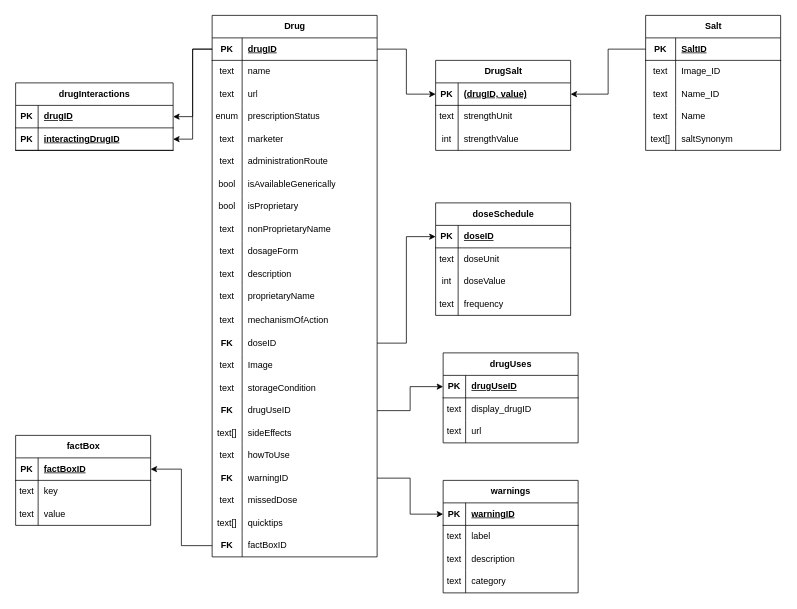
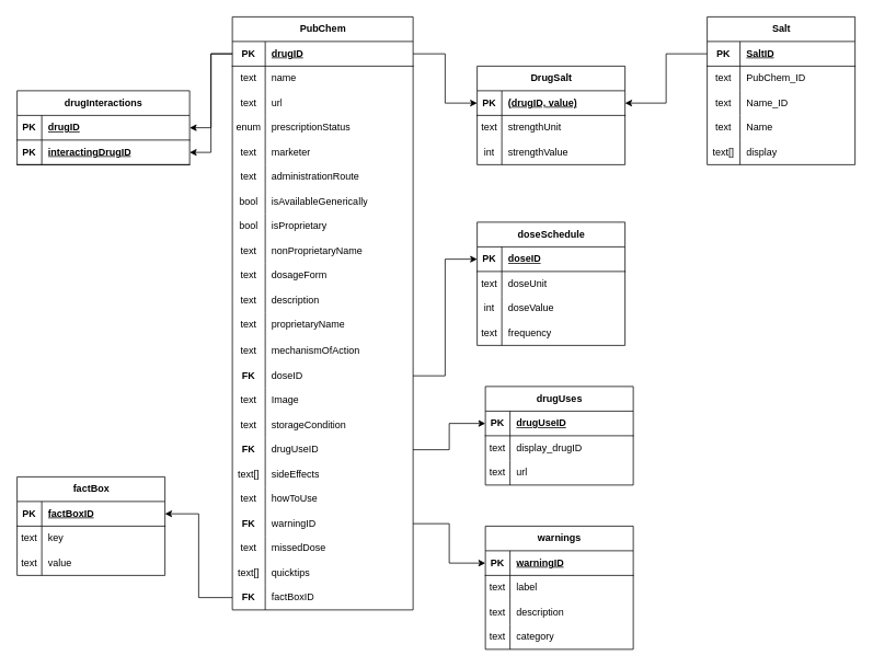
- <mxCell id="2" value="Drug" style="shape=table;startSize=30;container=1;collapsible=1;childLayout=tableLayout;fixedRows=1;rowLines=0;fontStyle=1;align=center;resizeLast=1;html=1;fontColor=default;" parent="1" vertex="1"><mxGeometry x="282" y="20" width="220" height="722" as="geometry" /></mxCell>
+ <mxCell id="2" value="PubChem" style="shape=table;startSize=30;container=1;collapsible=1;childLayout=tableLayout;fixedRows=1;rowLines=0;fontStyle=1;align=center;resizeLast=1;html=1;fontColor=default;" parent="1" vertex="1"><mxGeometry x="282" y="20" width="220" height="722" as="geometry" /></mxCell>
- <mxCell id="78" value="Image_ID" style="shape=partialRectangle;connectable=0;fillColor=none;top=0;left=0;bottom=0;right=0;align=left;spacingLeft=6;overflow=hidden;whiteSpace=wrap;html=1;" parent="76" vertex="1"><mxGeometry x="40" width="140" height="30" as="geometry"><mxRectangle width="140" height="30" as="alternateBounds" /></mxGeometry></mxCell>
+ <mxCell id="78" value="PubChem_ID" style="shape=partialRectangle;connectable=0;fillColor=none;top=0;left=0;bottom=0;right=0;align=left;spacingLeft=6;overflow=hidden;whiteSpace=wrap;html=1;" parent="76" vertex="1"><mxGeometry x="40" width="140" height="30" as="geometry"><mxRectangle width="140" height="30" as="alternateBounds" /></mxGeometry></mxCell>
- <mxCell id="87" value="saltSynonym" style="shape=partialRectangle;connectable=0;fillColor=none;top=0;left=0;bottom=0;right=0;align=left;spacingLeft=6;overflow=hidden;whiteSpace=wrap;html=1;" parent="85" vertex="1"><mxGeometry x="40" width="140" height="30" as="geometry"><mxRectangle width="140" height="30" as="alternateBounds" /></mxGeometry></mxCell>
+ <mxCell id="87" value="display" style="shape=partialRectangle;connectable=0;fillColor=none;top=0;left=0;bottom=0;right=0;align=left;spacingLeft=6;overflow=hidden;whiteSpace=wrap;html=1;" parent="85" vertex="1"><mxGeometry x="40" width="140" height="30" as="geometry"><mxRectangle width="140" height="30" as="alternateBounds" /></mxGeometry></mxCell>
